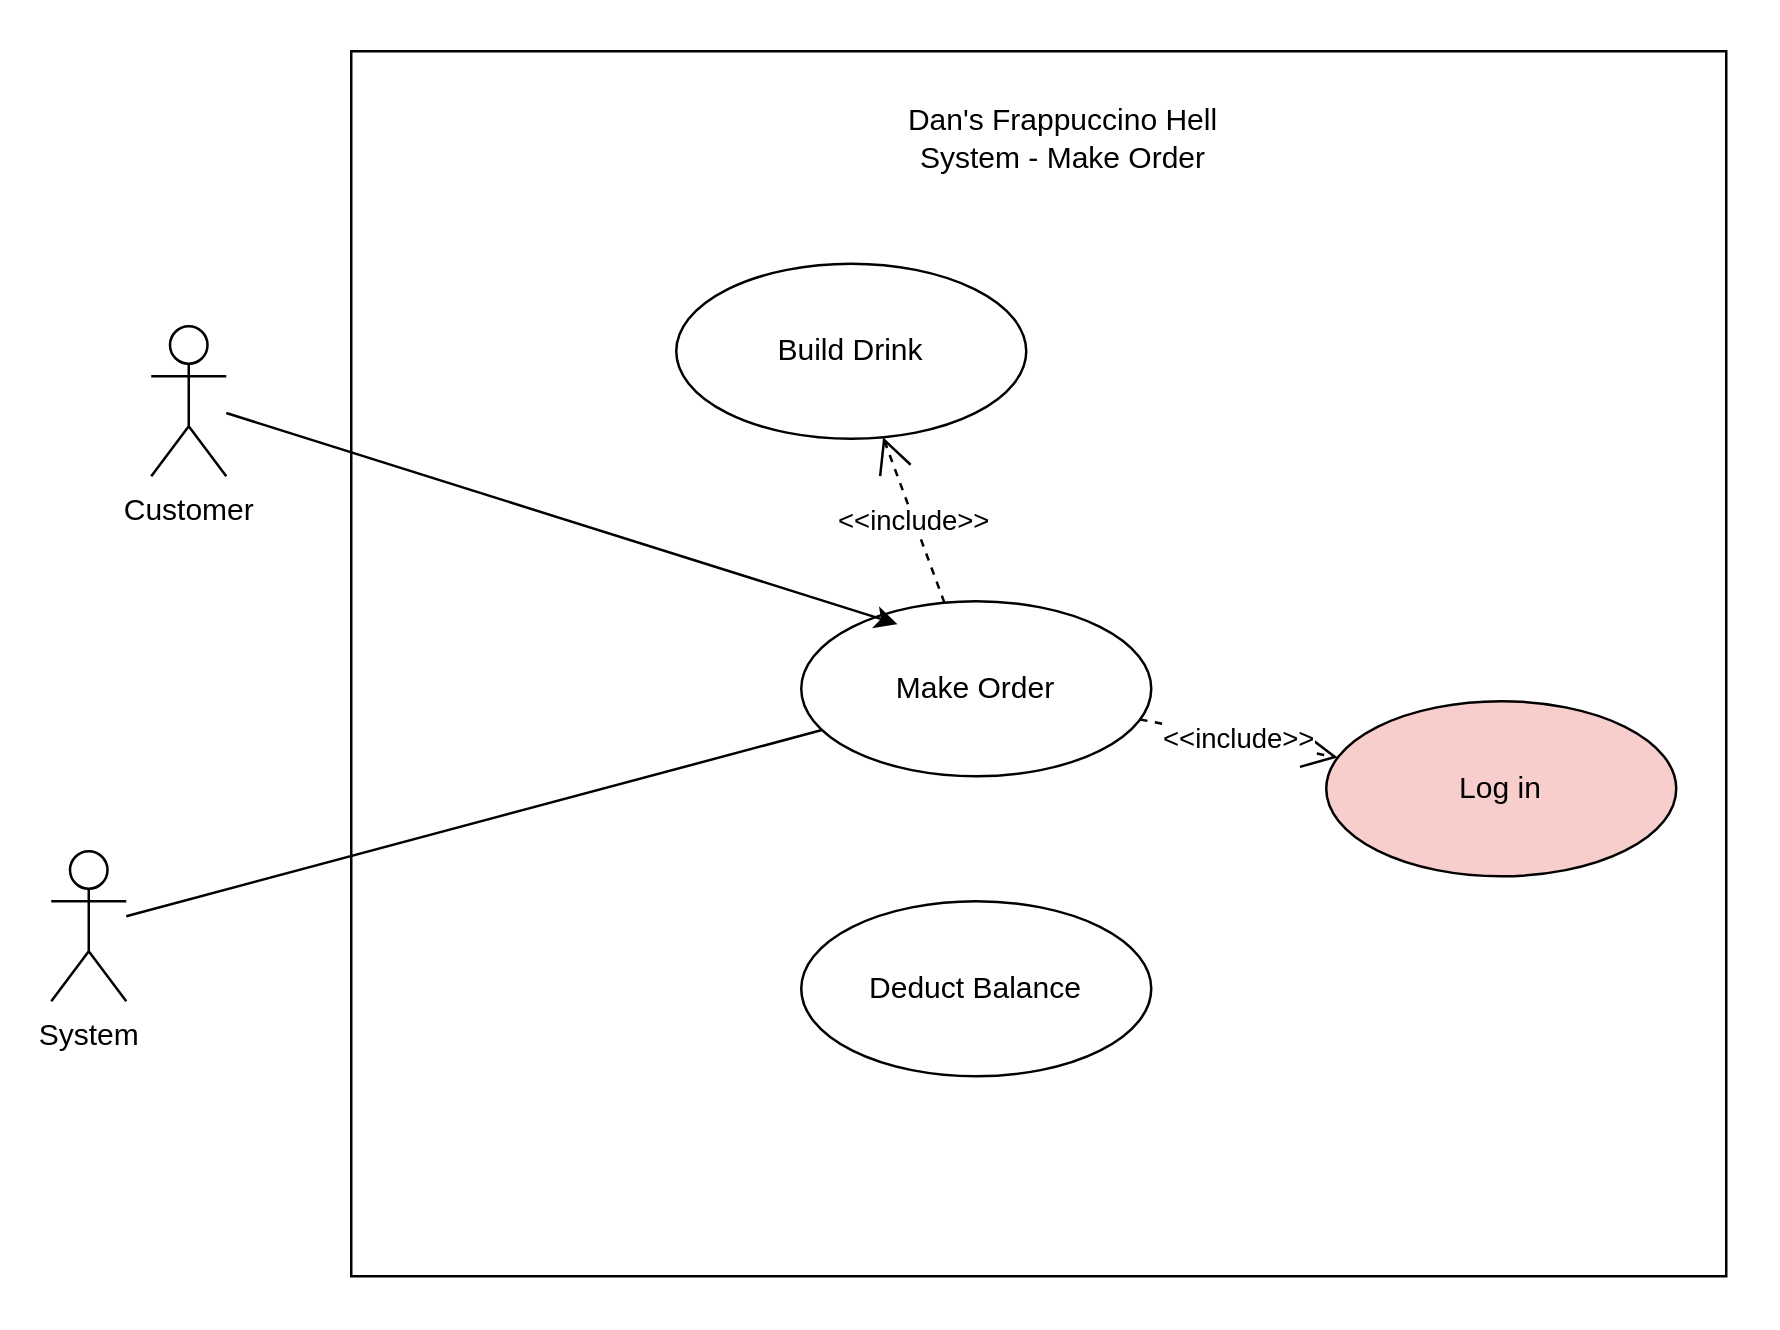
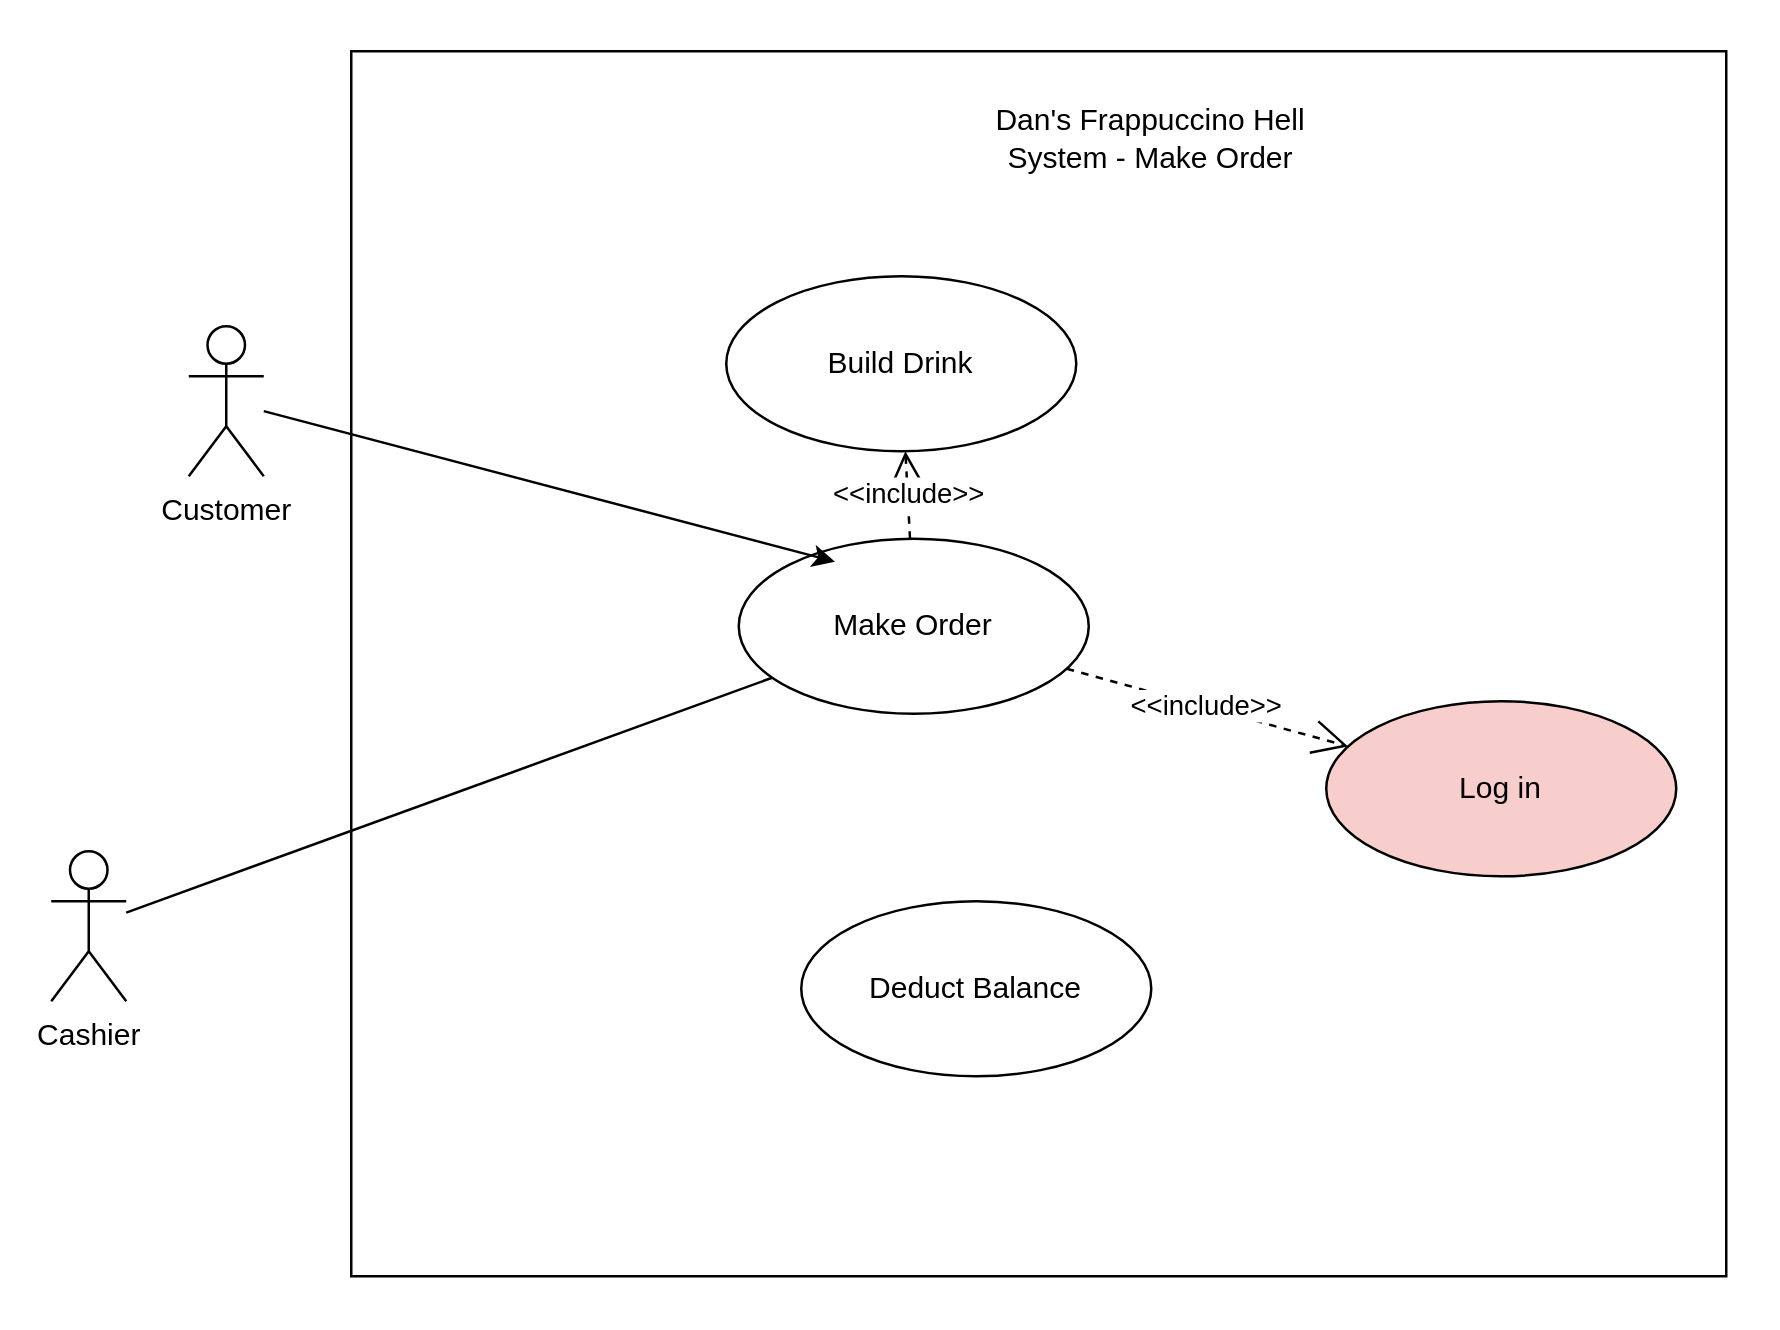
- <mxCell id="8" value="Dan's Frappuccino Hell System - Make Order" style="text;html=1;strokeColor=none;fillColor=none;align=center;verticalAlign=middle;whiteSpace=wrap;rounded=0;" parent="1" vertex="1"><mxGeometry x="360" y="40" width="130" height="30" as="geometry" /></mxCell>
+ <mxCell id="8" value="Dan's Frappuccino Hell System - Make Order" style="text;html=1;strokeColor=none;fillColor=none;align=center;verticalAlign=middle;whiteSpace=wrap;rounded=0;" parent="1" vertex="1"><mxGeometry x="395" y="40" width="130" height="30" as="geometry" /></mxCell>
- <mxCell id="7" value="Build Drink" style="ellipse;whiteSpace=wrap;html=1;" parent="1" vertex="1"><mxGeometry x="270" y="105" width="140" height="70" as="geometry" /></mxCell>
+ <mxCell id="7" value="Build Drink" style="ellipse;whiteSpace=wrap;html=1;" parent="1" vertex="1"><mxGeometry x="290" y="110" width="140" height="70" as="geometry" /></mxCell>
- <mxCell id="3" value="Customer" style="shape=umlActor;verticalLabelPosition=bottom;verticalAlign=top;html=1;outlineConnect=0;" parent="1" vertex="1"><mxGeometry x="60" y="130" width="30" height="60" as="geometry" /></mxCell>
+ <mxCell id="3" value="Customer" style="shape=umlActor;verticalLabelPosition=bottom;verticalAlign=top;html=1;outlineConnect=0;" parent="1" vertex="1"><mxGeometry x="75" y="130" width="30" height="60" as="geometry" /></mxCell>
- <mxCell id="6" value="Make Order" style="ellipse;whiteSpace=wrap;html=1;" parent="1" vertex="1"><mxGeometry x="320" y="240" width="140" height="70" as="geometry" /></mxCell>
+ <mxCell id="6" value="Make Order" style="ellipse;whiteSpace=wrap;html=1;" parent="1" vertex="1"><mxGeometry x="295" y="215" width="140" height="70" as="geometry" /></mxCell>
- <mxCell id="4" value="System" style="shape=umlActor;verticalLabelPosition=bottom;verticalAlign=top;html=1;outlineConnect=0;" parent="1" vertex="1"><mxGeometry x="20" y="340" width="30" height="60" as="geometry" /></mxCell>
+ <mxCell id="4" value="Cashier" style="shape=umlActor;verticalLabelPosition=bottom;verticalAlign=top;html=1;outlineConnect=0;" parent="1" vertex="1"><mxGeometry x="20" y="340" width="30" height="60" as="geometry" /></mxCell>
